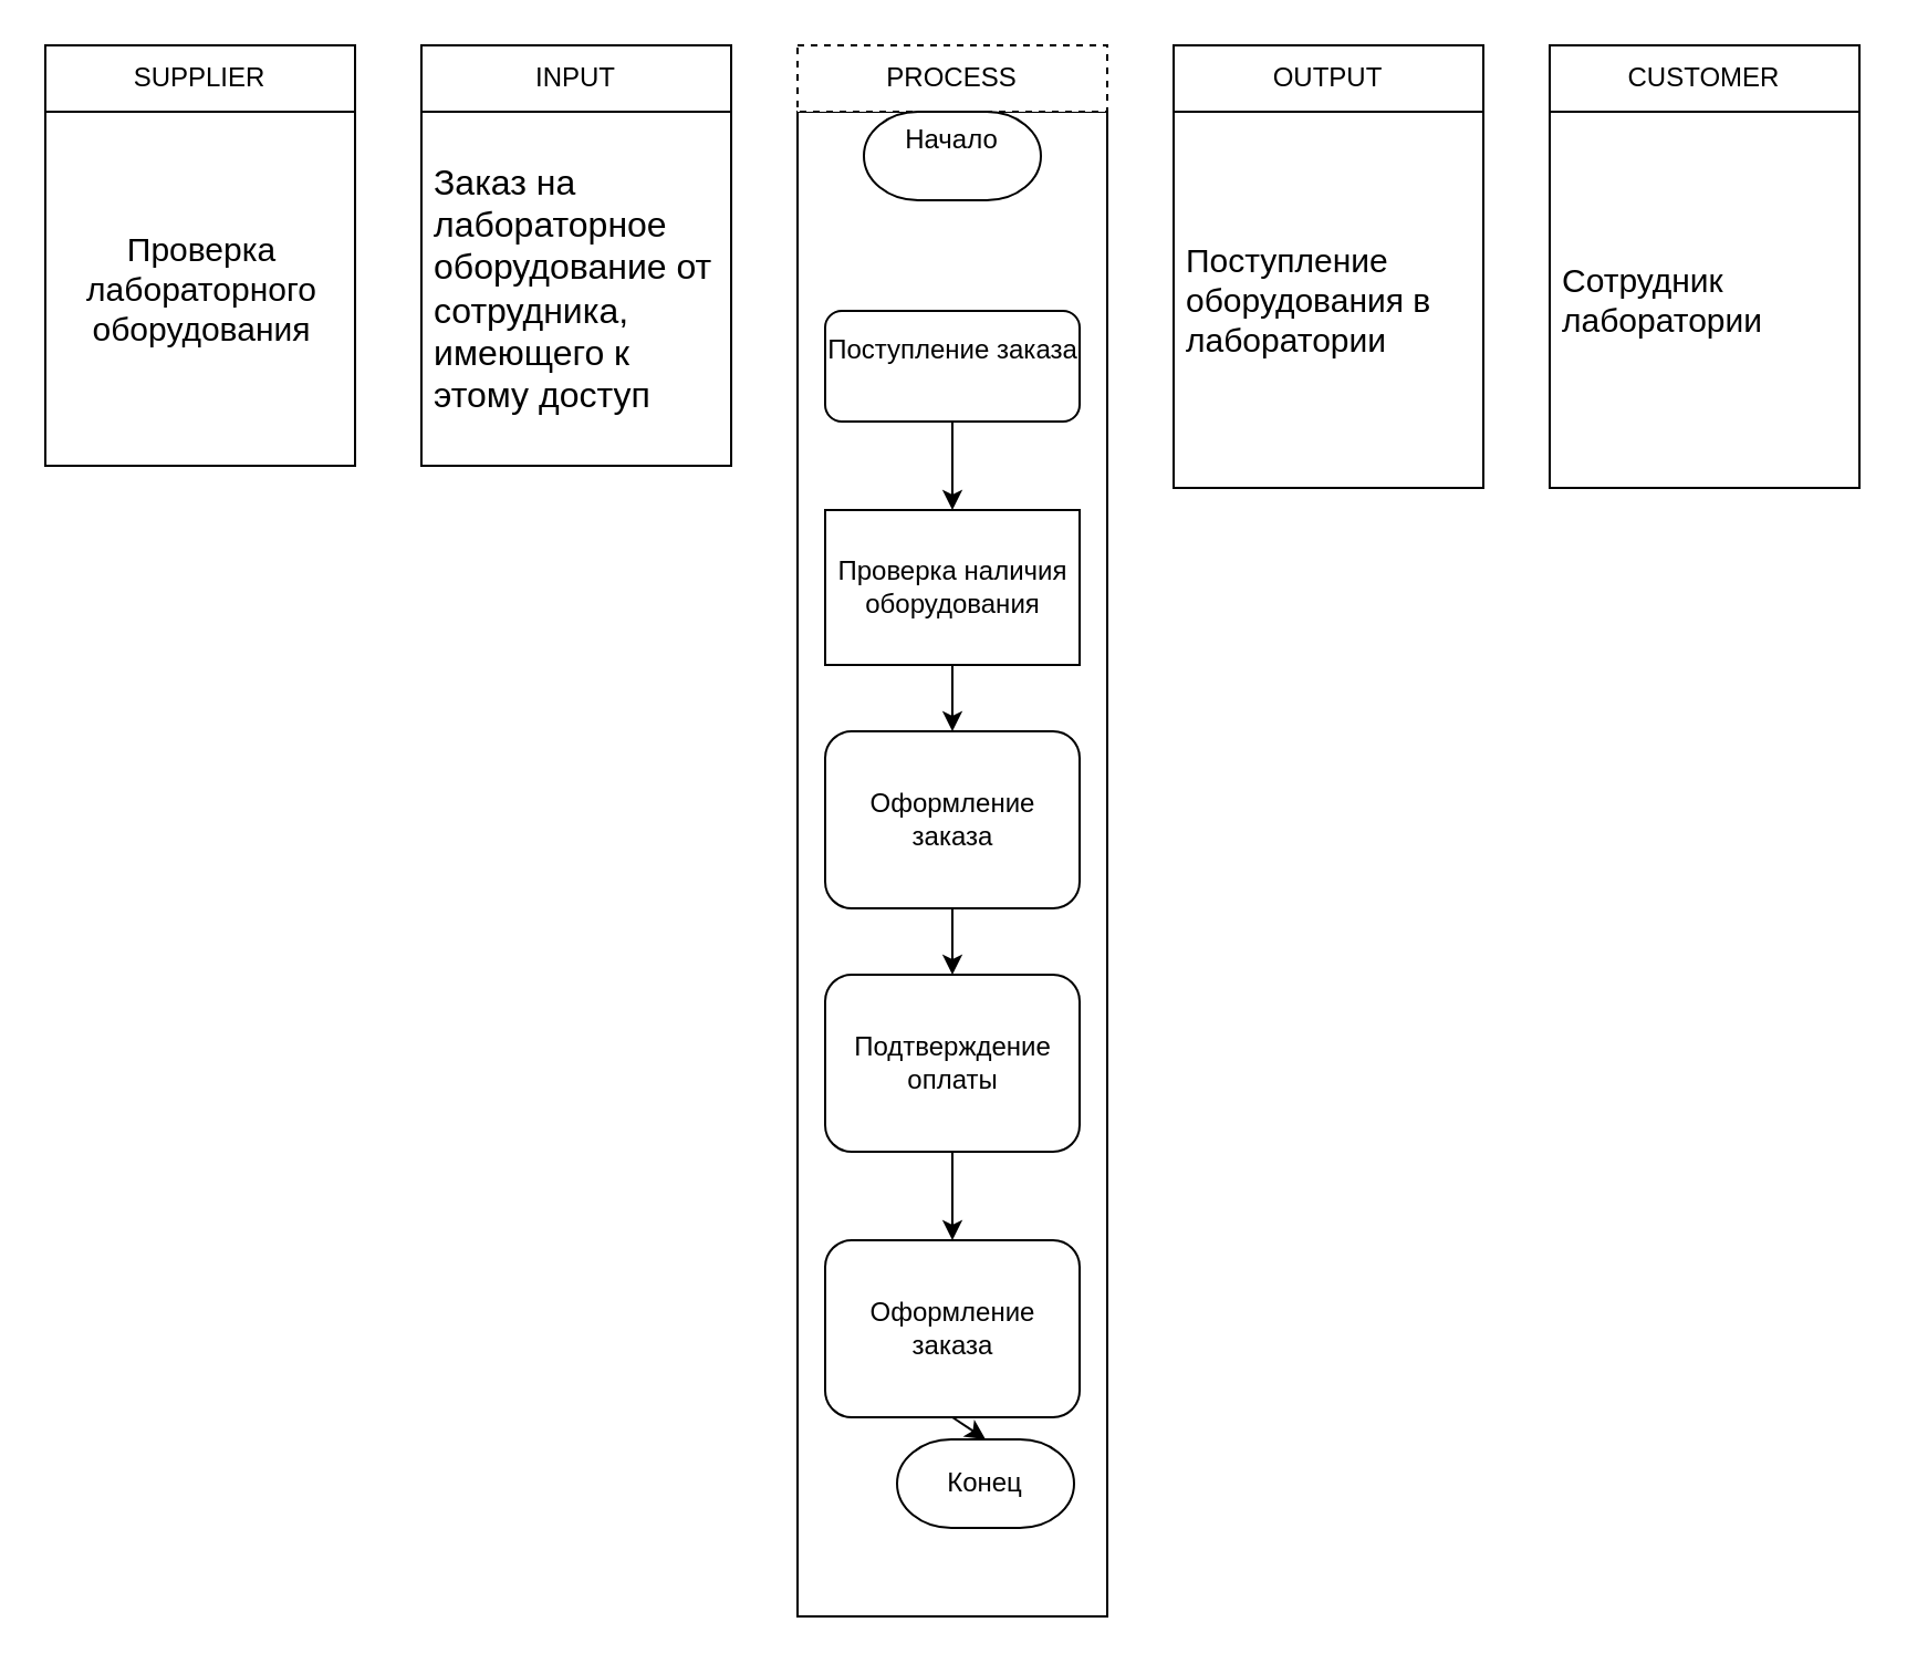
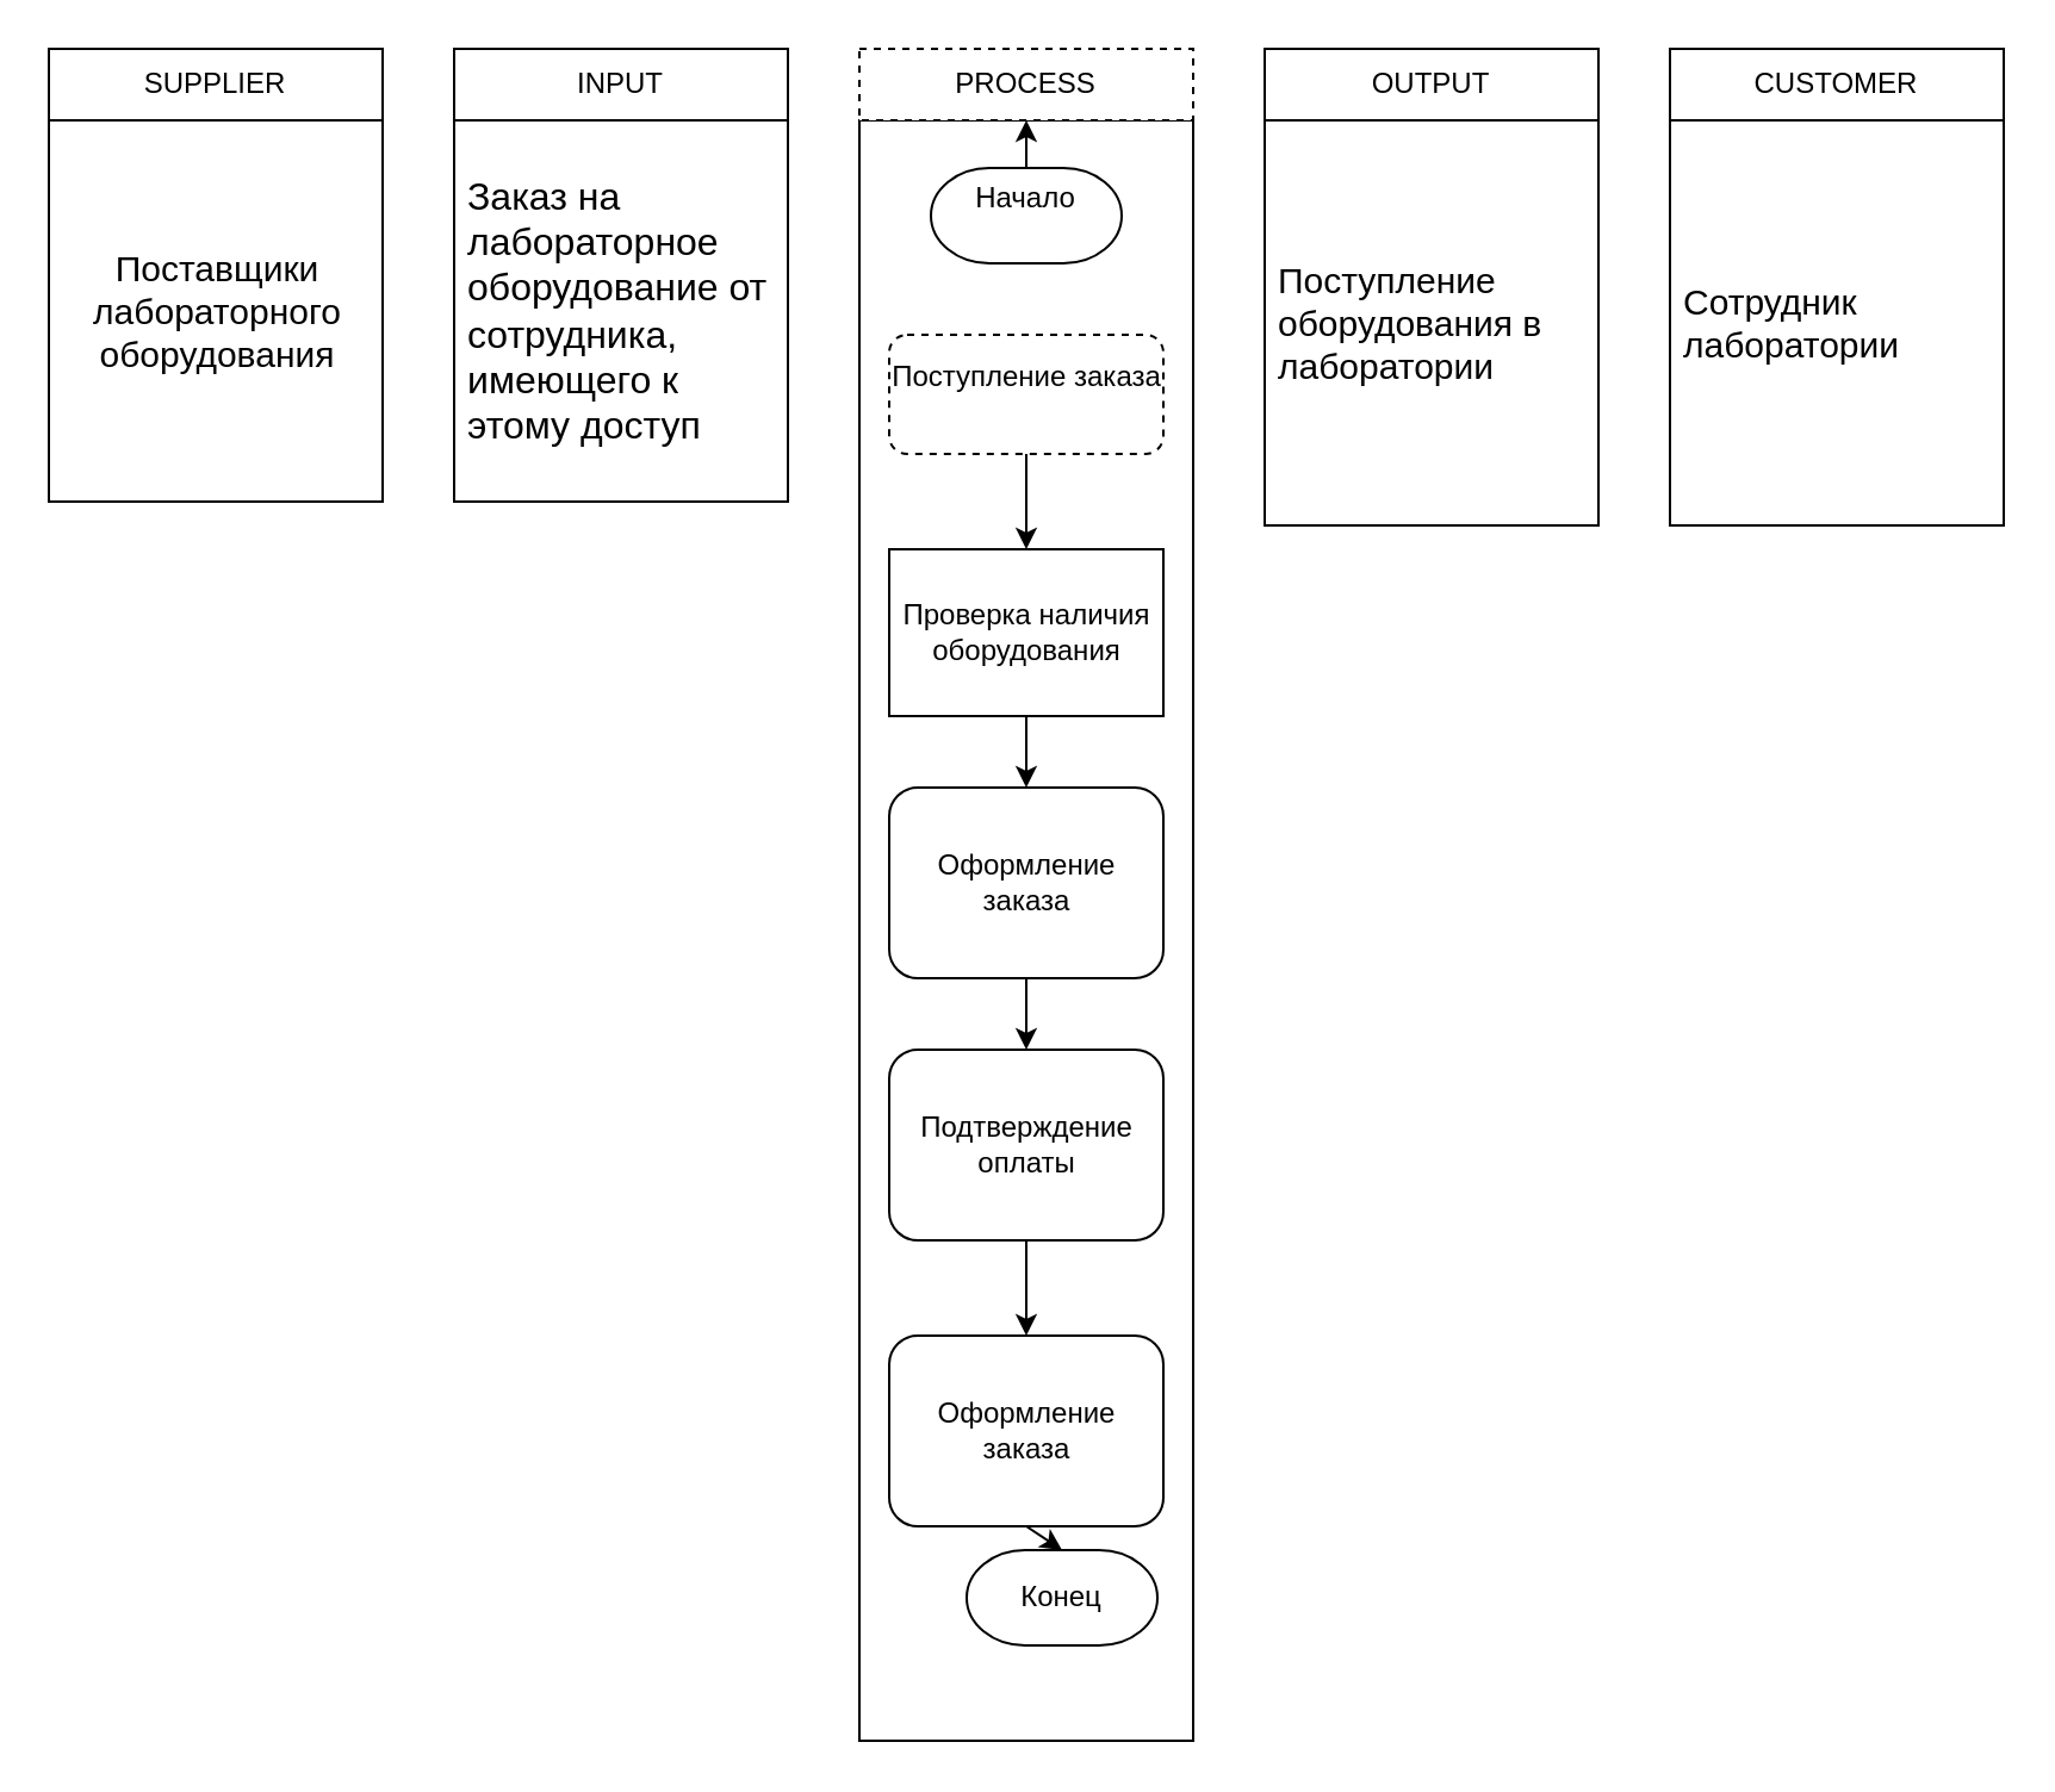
- <mxCell id="13" value="Начало&lt;div&gt;&lt;br&gt;&lt;/div&gt;" style="strokeWidth=1;html=1;shape=mxgraph.flowchart.terminator;whiteSpace=wrap;" parent="1" vertex="1"><mxGeometry x="390" y="50" width="80" height="40" as="geometry" /></mxCell>
+ <mxCell id="13" value="Начало&lt;div&gt;&lt;br&gt;&lt;/div&gt;" style="strokeWidth=1;html=1;shape=mxgraph.flowchart.terminator;whiteSpace=wrap;" parent="1" vertex="1"><mxGeometry x="390" y="70" width="80" height="40" as="geometry" /></mxCell>
- <mxCell id="4" value="&lt;div style=&quot;text-align: center; font-size: 15px;&quot;&gt;&lt;span style=&quot;background-color: initial; font-size: 15px;&quot;&gt;Проверка лабораторного оборудования&lt;/span&gt;&lt;/div&gt;" style="text;strokeColor=none;fillColor=none;align=left;verticalAlign=middle;spacingLeft=4;spacingRight=4;overflow=hidden;points=[[0,0.5],[1,0.5]];portConstraint=eastwest;rotatable=0;whiteSpace=wrap;html=1;fontSize=15;" parent="3" vertex="1"><mxGeometry y="30" width="140" height="160" as="geometry" /></mxCell>
+ <mxCell id="4" value="&lt;div style=&quot;text-align: center; font-size: 15px;&quot;&gt;&lt;span style=&quot;background-color: initial; font-size: 15px;&quot;&gt;Поставщики лабораторного оборудования&lt;/span&gt;&lt;/div&gt;" style="text;strokeColor=none;fillColor=none;align=left;verticalAlign=middle;spacingLeft=4;spacingRight=4;overflow=hidden;points=[[0,0.5],[1,0.5]];portConstraint=eastwest;rotatable=0;whiteSpace=wrap;html=1;fontSize=15;" parent="3" vertex="1"><mxGeometry y="30" width="140" height="160" as="geometry" /></mxCell>
- <mxCell id="15" value="Поступление заказа&lt;div&gt;&lt;br&gt;&lt;/div&gt;" style="rounded=1;whiteSpace=wrap;html=1;" parent="1" vertex="1"><mxGeometry x="372.5" y="140" width="115" height="50" as="geometry" /></mxCell>
+ <mxCell id="15" value="Поступление заказа&lt;div&gt;&lt;br&gt;&lt;/div&gt;" style="rounded=1;whiteSpace=wrap;html=1;dashed=1;" parent="1" vertex="1"><mxGeometry x="372.5" y="140" width="115" height="50" as="geometry" /></mxCell>
